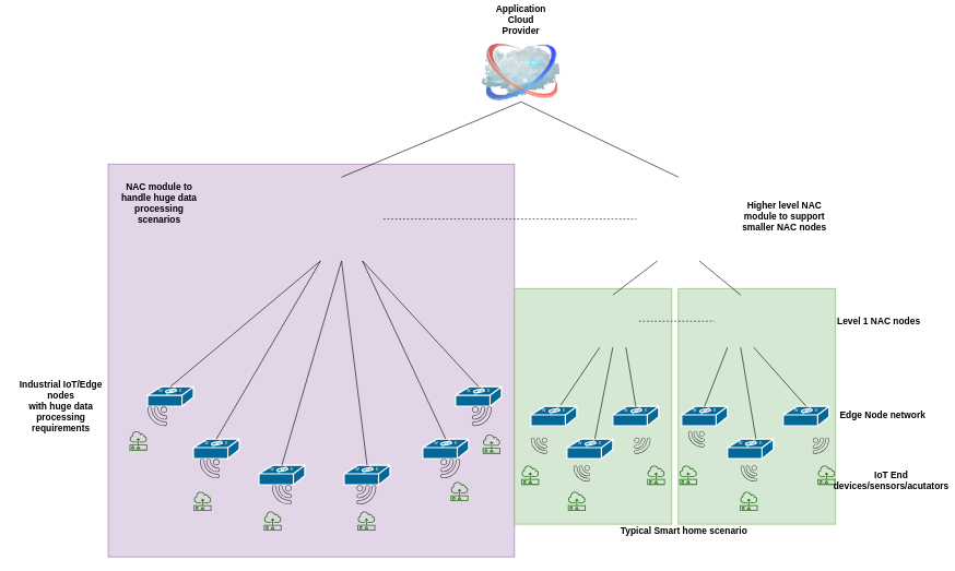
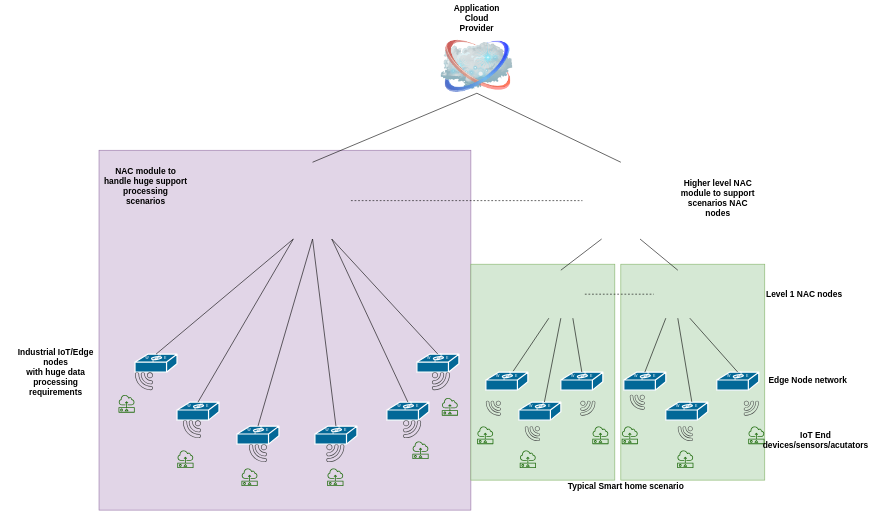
- <mxCell id="61" value="&lt;b&gt;&lt;font style=&quot;font-size: 14px&quot;&gt;NAC module to handle huge data processing&lt;br&gt;scenarios&lt;/font&gt;&lt;/b&gt;" style="text;html=1;strokeColor=none;fillColor=none;align=center;verticalAlign=middle;whiteSpace=wrap;rounded=0;" parent="1" vertex="1"><mxGeometry x="170" y="280" width="144" height="60" as="geometry" /></mxCell>
+ <mxCell id="61" value="&lt;b&gt;&lt;font style=&quot;font-size: 14px&quot;&gt;NAC module to handle huge support processing&lt;br&gt;scenarios&lt;/font&gt;&lt;/b&gt;" style="text;html=1;strokeColor=none;fillColor=none;align=center;verticalAlign=middle;whiteSpace=wrap;rounded=0;" parent="1" vertex="1"><mxGeometry x="170" y="280" width="144" height="60" as="geometry" /></mxCell>
- <mxCell id="65" value="&lt;b&gt;&lt;font style=&quot;font-size: 14px&quot;&gt;Higher level NAC module to support smaller NAC nodes&lt;/font&gt;&lt;/b&gt;" style="text;html=1;strokeColor=none;fillColor=none;align=center;verticalAlign=middle;whiteSpace=wrap;rounded=0;" vertex="1" parent="1"><mxGeometry x="1124" y="300" width="144" height="60" as="geometry" /></mxCell>
+ <mxCell id="65" value="&lt;b&gt;&lt;font style=&quot;font-size: 14px&quot;&gt;Higher level NAC module to support scenarios NAC nodes&lt;/font&gt;&lt;/b&gt;" style="text;html=1;strokeColor=none;fillColor=none;align=center;verticalAlign=middle;whiteSpace=wrap;rounded=0;" vertex="1" parent="1"><mxGeometry x="1124" y="300" width="144" height="60" as="geometry" /></mxCell>
